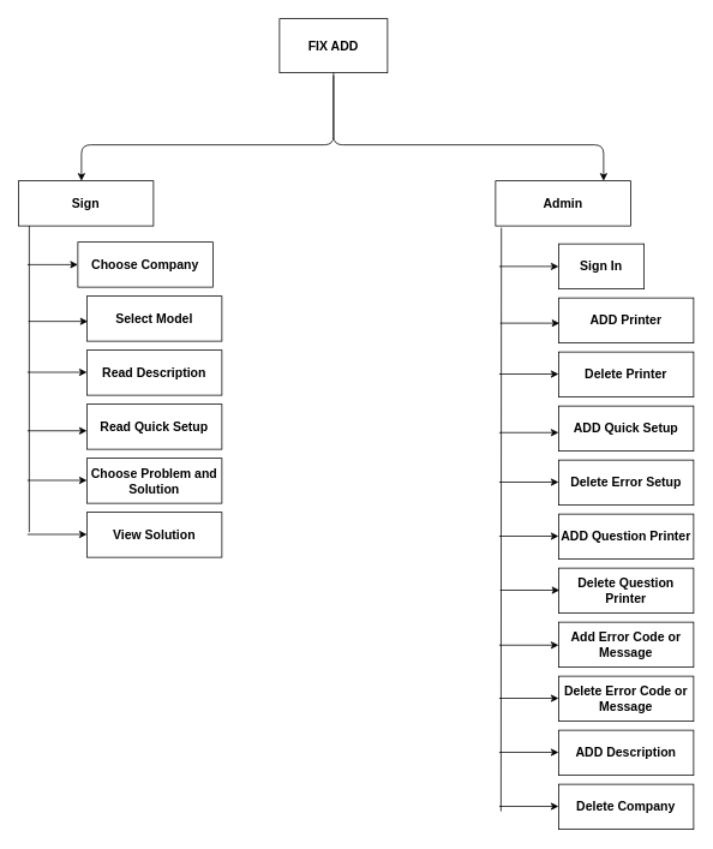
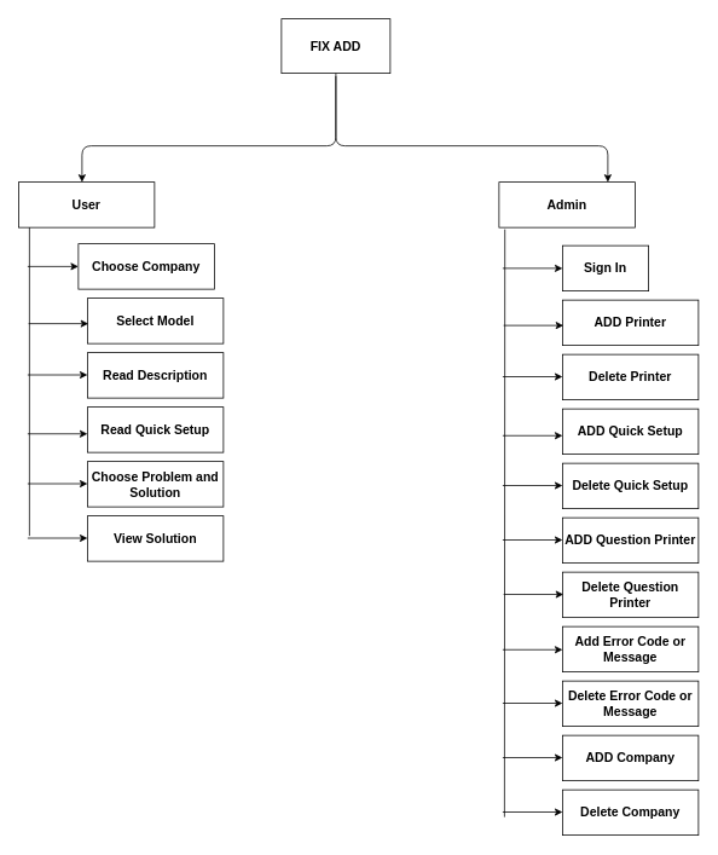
- <mxCell id="5" value="&lt;b&gt;&lt;font style=&quot;font-size: 14px&quot;&gt;Sign&lt;/font&gt;&lt;/b&gt;" style="rounded=0;whiteSpace=wrap;html=1;" parent="1" vertex="1"><mxGeometry x="20" y="200" width="150" height="50" as="geometry" /></mxCell>
+ <mxCell id="5" value="&lt;b&gt;&lt;font style=&quot;font-size: 14px&quot;&gt;User&lt;/font&gt;&lt;/b&gt;" style="rounded=0;whiteSpace=wrap;html=1;" parent="1" vertex="1"><mxGeometry x="20" y="200" width="150" height="50" as="geometry" /></mxCell>
- <mxCell id="12" value="&lt;span style=&quot;font-size: 14px&quot;&gt;&lt;b&gt;Delete Error Setup&lt;/b&gt;&lt;/span&gt;" style="rounded=0;whiteSpace=wrap;html=1;" parent="1" vertex="1"><mxGeometry x="620" y="510" width="150" height="50" as="geometry" /></mxCell>
+ <mxCell id="12" value="&lt;span style=&quot;font-size: 14px&quot;&gt;&lt;b&gt;Delete Quick Setup&lt;/b&gt;&lt;/span&gt;" style="rounded=0;whiteSpace=wrap;html=1;" parent="1" vertex="1"><mxGeometry x="620" y="510" width="150" height="50" as="geometry" /></mxCell>
- <mxCell id="16" value="&lt;b&gt;&lt;font style=&quot;font-size: 14px&quot;&gt;ADD Description&lt;/font&gt;&lt;/b&gt;" style="rounded=0;whiteSpace=wrap;html=1;" parent="1" vertex="1"><mxGeometry x="620" y="810" width="150" height="50" as="geometry" /></mxCell>
+ <mxCell id="16" value="&lt;b&gt;&lt;font style=&quot;font-size: 14px&quot;&gt;ADD Company&lt;/font&gt;&lt;/b&gt;" style="rounded=0;whiteSpace=wrap;html=1;" parent="1" vertex="1"><mxGeometry x="620" y="810" width="150" height="50" as="geometry" /></mxCell>
